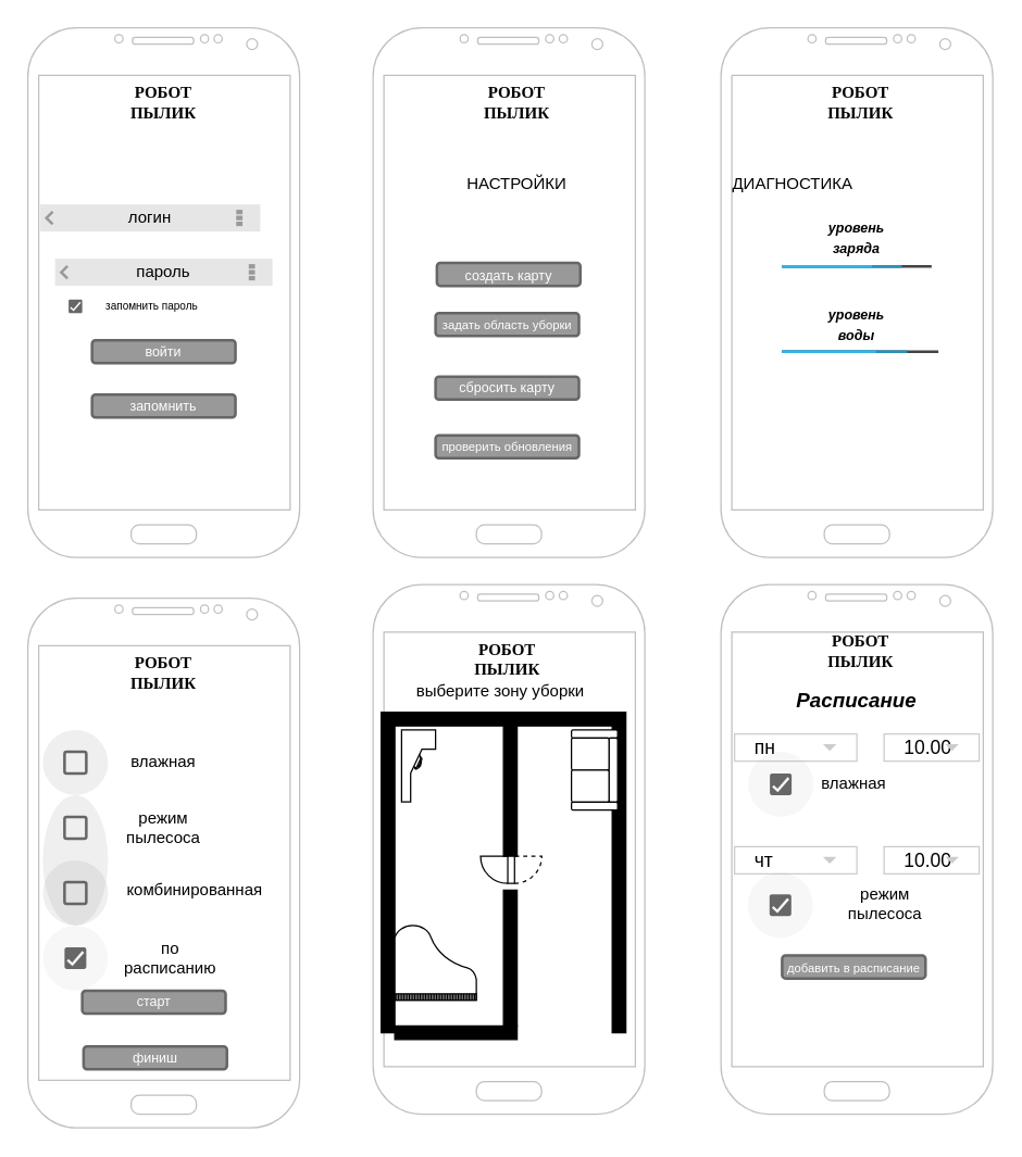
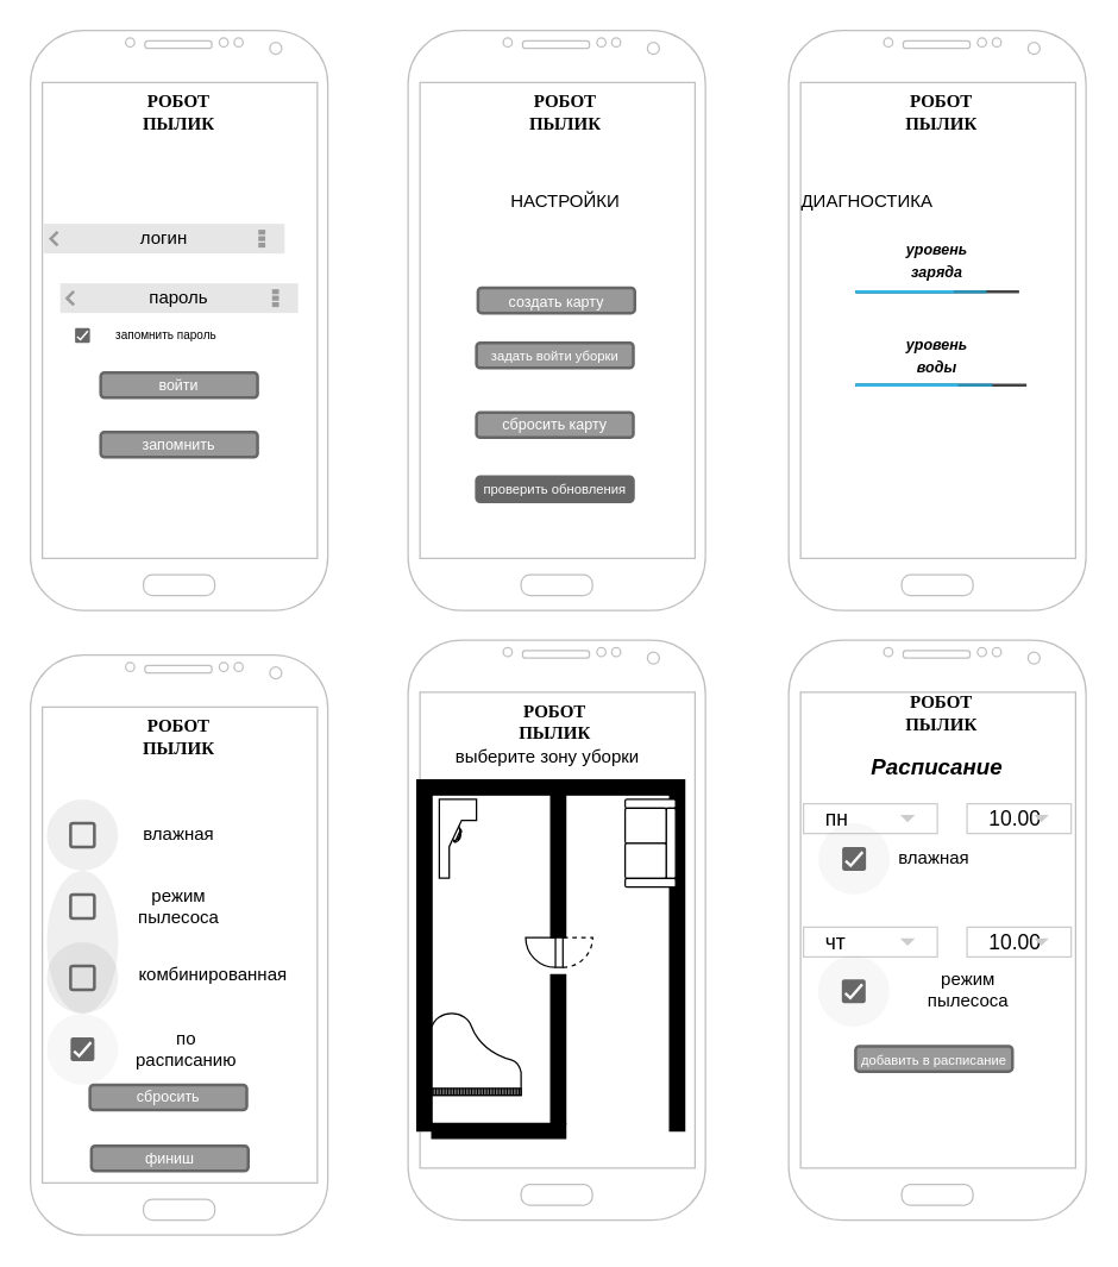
- <mxCell id="18" value="&lt;font style=&quot;font-size: 9px;&quot;&gt;задать область уборки&lt;/font&gt;" style="rounded=1;html=1;shadow=0;dashed=0;whiteSpace=wrap;fontSize=10;fillColor=#999999;align=center;strokeColor=#666666;fontColor=#ffffff;strokeWidth=2;" vertex="1" parent="1"><mxGeometry x="320" y="230" width="105.5" height="16.88" as="geometry" /></mxCell>
+ <mxCell id="18" value="&lt;font style=&quot;font-size: 9px;&quot;&gt;задать войти уборки&lt;/font&gt;" style="rounded=1;html=1;shadow=0;dashed=0;whiteSpace=wrap;fontSize=10;fillColor=#999999;align=center;strokeColor=#666666;fontColor=#ffffff;strokeWidth=2;" vertex="1" parent="1"><mxGeometry x="320" y="230" width="105.5" height="16.88" as="geometry" /></mxCell>
- <mxCell id="20" value="&lt;font style=&quot;font-size: 9px;&quot;&gt;проверить обновления&lt;/font&gt;" style="rounded=1;html=1;shadow=0;dashed=0;whiteSpace=wrap;fontSize=10;fillColor=#999999;align=center;strokeColor=#666666;fontColor=#ffffff;strokeWidth=2;" vertex="1" parent="1"><mxGeometry x="320" y="320" width="105.5" height="16.88" as="geometry" /></mxCell>
+ <mxCell id="20" value="&lt;font style=&quot;font-size: 9px;&quot;&gt;проверить обновления&lt;/font&gt;" style="rounded=1;html=1;shadow=0;dashed=0;whiteSpace=wrap;fontSize=10;fillColor=#666666;align=center;strokeColor=#666666;fontColor=#ffffff;strokeWidth=2;" vertex="1" parent="1"><mxGeometry x="320" y="320" width="105.5" height="16.88" as="geometry" /></mxCell>
- <mxCell id="38" value="старт" style="rounded=1;html=1;shadow=0;dashed=0;whiteSpace=wrap;fontSize=10;fillColor=#999999;align=center;strokeColor=#666666;fontColor=#ffffff;strokeWidth=2;" vertex="1" parent="1"><mxGeometry x="60" y="729" width="105.5" height="16.88" as="geometry" /></mxCell>
+ <mxCell id="38" value="сбросить" style="rounded=1;html=1;shadow=0;dashed=0;whiteSpace=wrap;fontSize=10;fillColor=#999999;align=center;strokeColor=#666666;fontColor=#ffffff;strokeWidth=2;" vertex="1" parent="1"><mxGeometry x="60" y="729" width="105.5" height="16.88" as="geometry" /></mxCell>
